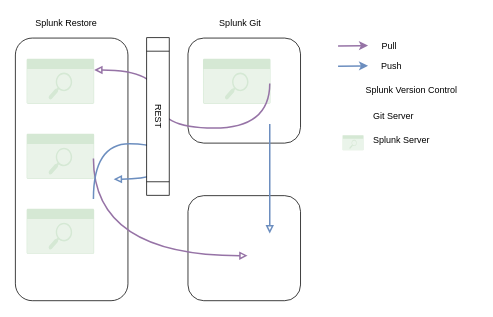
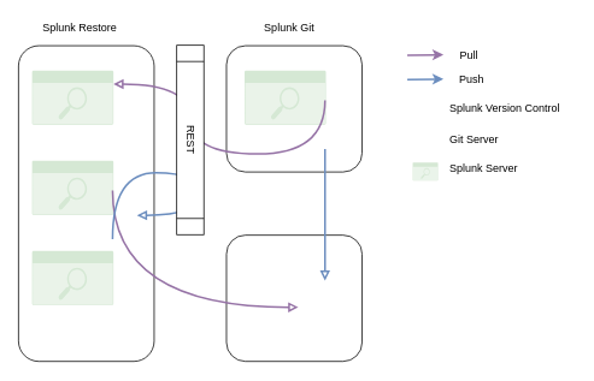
- <mxCell id="27" value="Splunk Version Control" style="text;html=1;resizable=0;points=[];autosize=1;align=left;verticalAlign=top;spacingTop=-4;" vertex="1" parent="1"><mxGeometry x="485" y="109.5" width="140" height="20" as="geometry" /></mxCell>
+ <mxCell id="27" value="Splunk Version Control" style="text;html=1;resizable=0;points=[];autosize=1;align=left;verticalAlign=top;spacingTop=-4;" vertex="1" parent="1"><mxGeometry x="495" y="109.5" width="140" height="20" as="geometry" /></mxCell>
